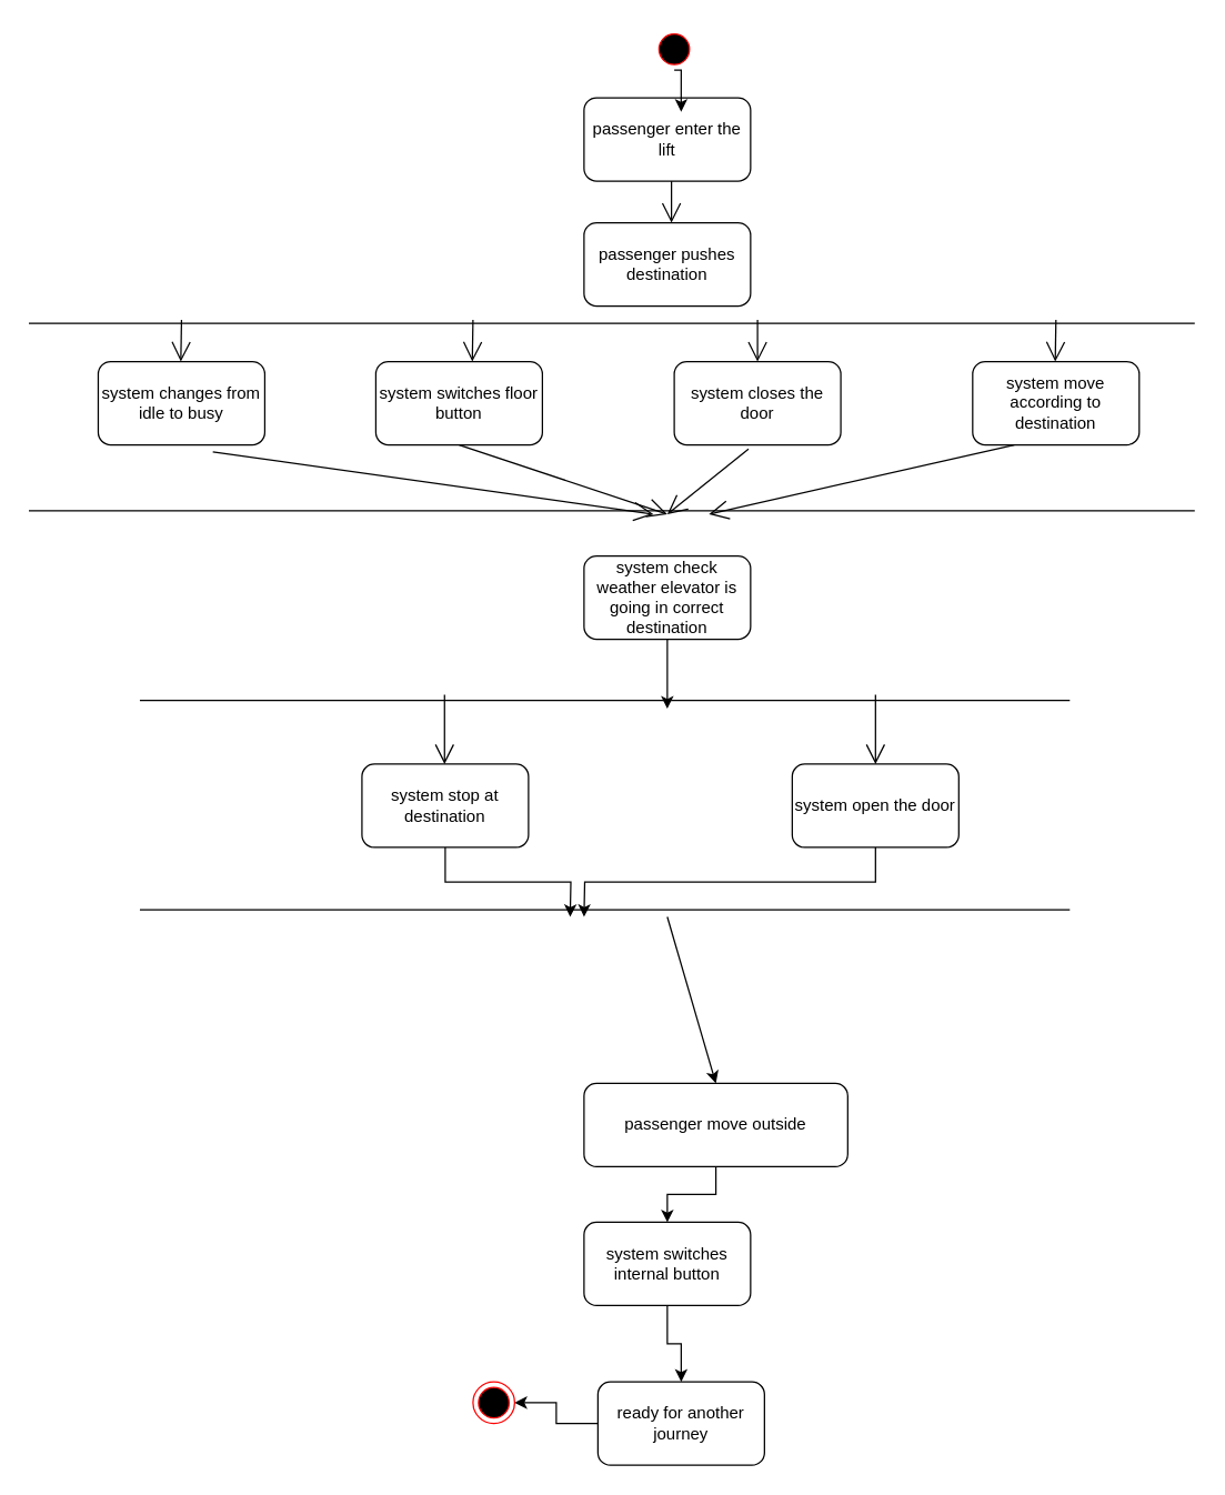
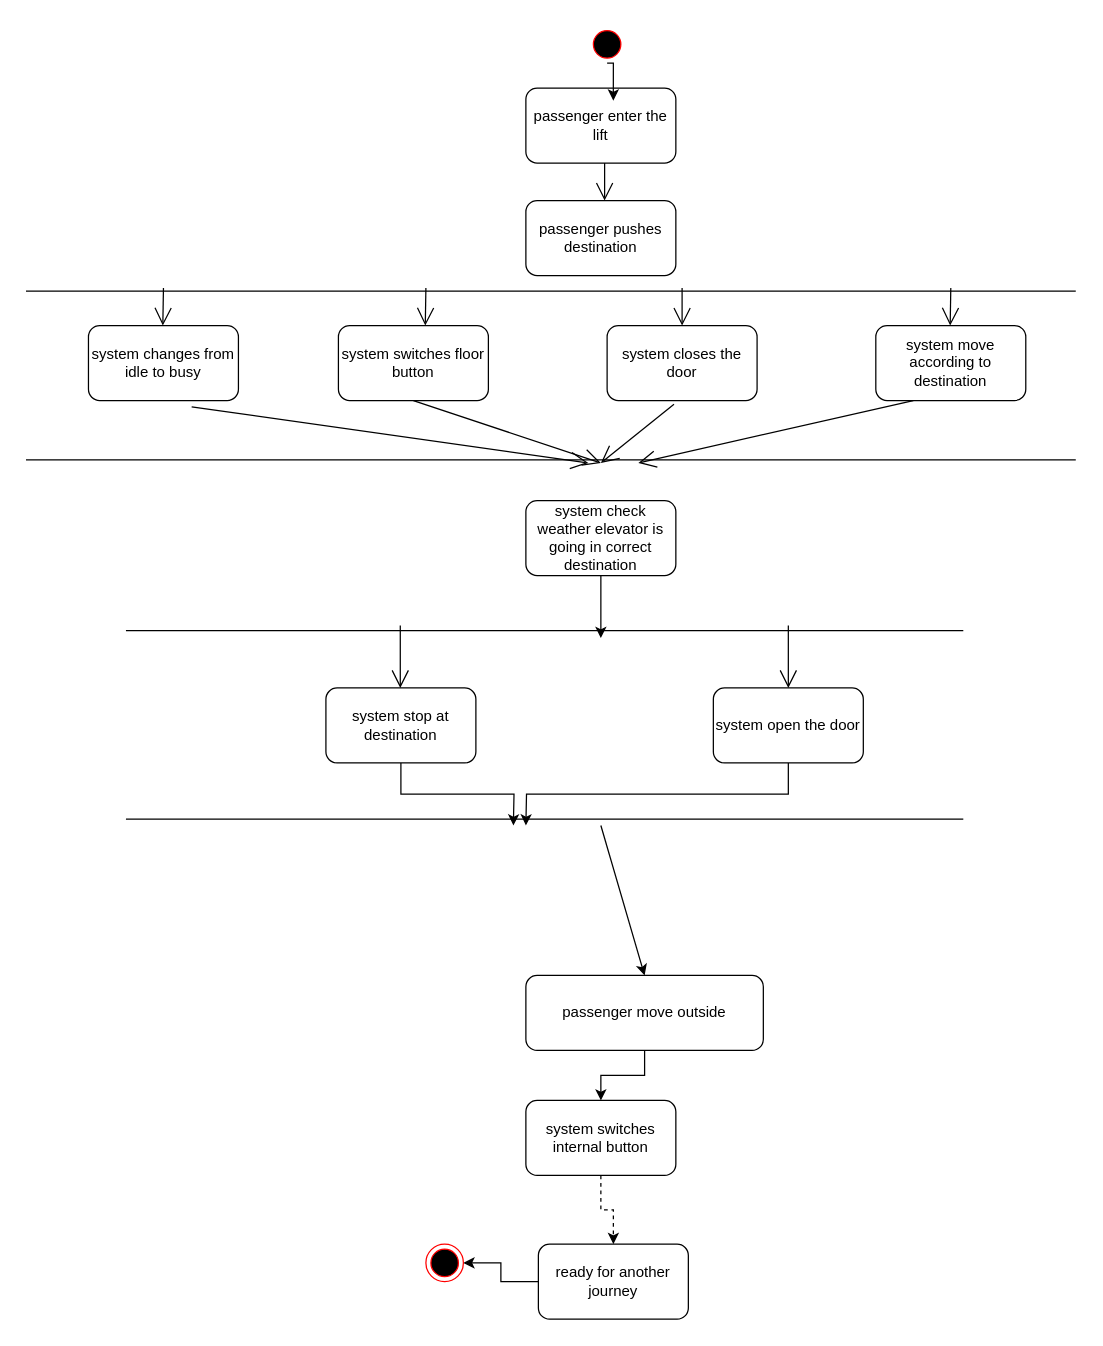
- <mxCell id="29" style="edgeStyle=orthogonalEdgeStyle;rounded=0;orthogonalLoop=1;jettySize=auto;html=1;exitX=0.5;exitY=1;exitDx=0;exitDy=0;entryX=0.5;entryY=0;entryDx=0;entryDy=0;" edge="1" parent="1" source="30" target="32"><mxGeometry relative="1" as="geometry" /></mxCell>
+ <mxCell id="29" style="edgeStyle=orthogonalEdgeStyle;rounded=0;orthogonalLoop=1;jettySize=auto;html=1;exitX=0.5;exitY=1;exitDx=0;exitDy=0;entryX=0.5;entryY=0;entryDx=0;entryDy=0;dashed=1;" edge="1" parent="1" source="30" target="32"><mxGeometry relative="1" as="geometry" /></mxCell>
